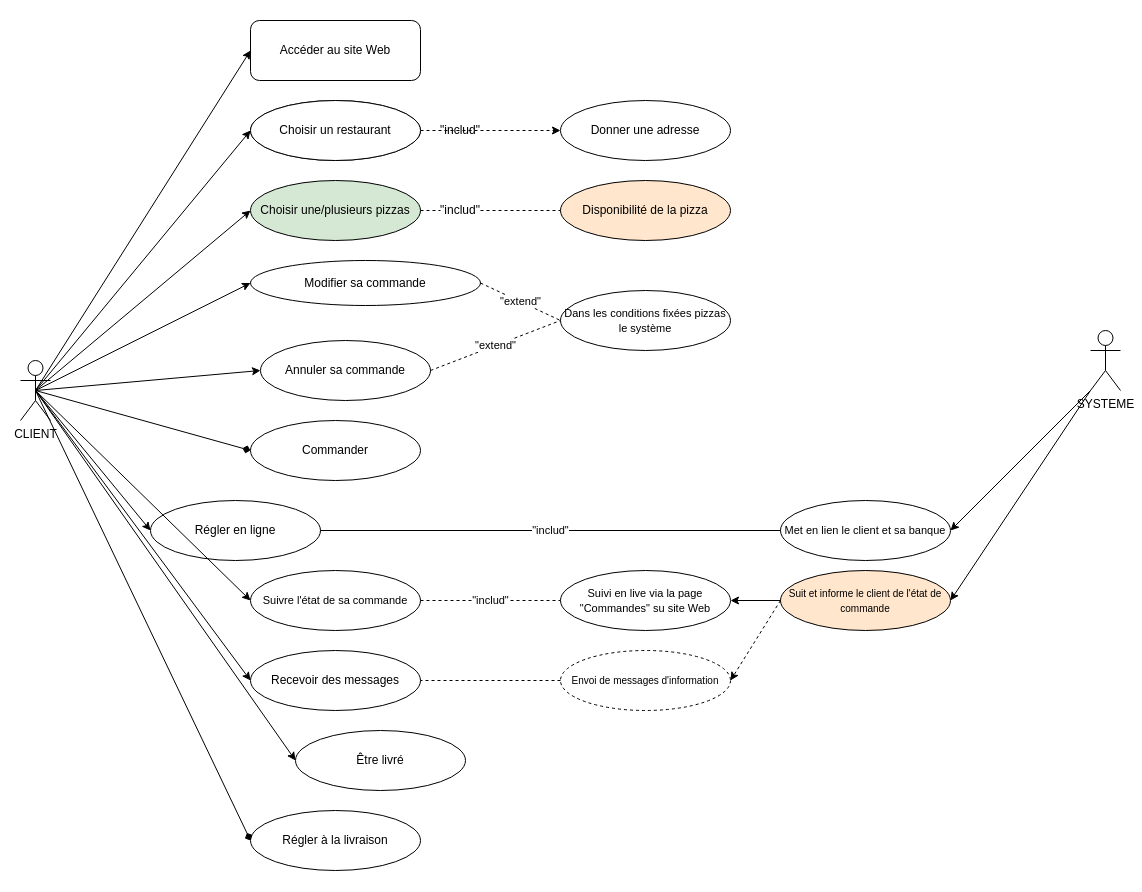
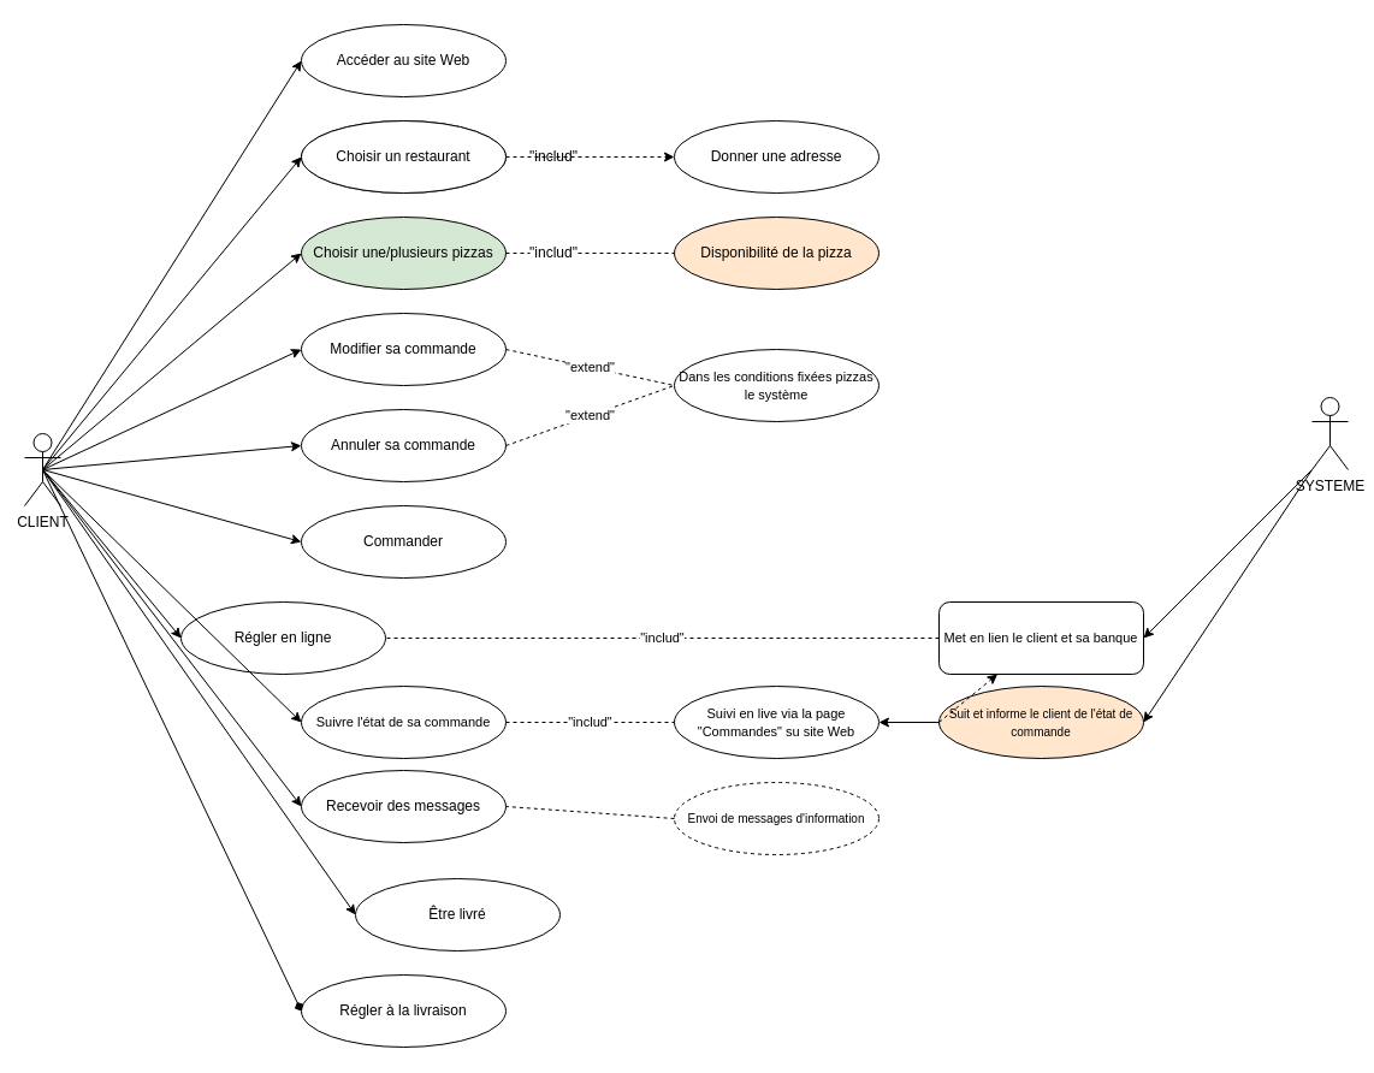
- <mxCell id="4" value="Accéder au site Web" style="whiteSpace=wrap;html=1;rounded=1;" vertex="1" parent="1"><mxGeometry x="250" y="20" width="170" height="60" as="geometry" /></mxCell>
+ <mxCell id="4" value="Accéder au site Web" style="ellipse;whiteSpace=wrap;html=1;" vertex="1" parent="1"><mxGeometry x="250" y="20" width="170" height="60" as="geometry" /></mxCell>
- <mxCell id="7" value="Modifier sa commande" style="ellipse;whiteSpace=wrap;html=1;" vertex="1" parent="1"><mxGeometry x="250" y="260" width="230" height="45" as="geometry" /></mxCell>
+ <mxCell id="7" value="Modifier sa commande" style="ellipse;whiteSpace=wrap;html=1;" vertex="1" parent="1"><mxGeometry x="250" y="260" width="170" height="60" as="geometry" /></mxCell>
- <mxCell id="8" value="Annuler sa commande" style="ellipse;whiteSpace=wrap;html=1;" vertex="1" parent="1"><mxGeometry x="260" y="340" width="170" height="60" as="geometry" /></mxCell>
+ <mxCell id="8" value="Annuler sa commande" style="ellipse;whiteSpace=wrap;html=1;" vertex="1" parent="1"><mxGeometry x="250" y="340" width="170" height="60" as="geometry" /></mxCell>
- <mxCell id="20" value="" style="endArrow=diamond;html=1;entryX=0;entryY=0.5;entryDx=0;entryDy=0;exitX=0.5;exitY=0.5;exitDx=0;exitDy=0;exitPerimeter=0;" edge="1" parent="1" source="3" target="9"><mxGeometry width="50" height="50" relative="1" as="geometry"><mxPoint x="370" y="520" as="sourcePoint" /><mxPoint x="420" y="470" as="targetPoint" /></mxGeometry></mxCell>
+ <mxCell id="20" value="" style="endArrow=classic;html=1;entryX=0;entryY=0.5;entryDx=0;entryDy=0;exitX=0.5;exitY=0.5;exitDx=0;exitDy=0;exitPerimeter=0;" edge="1" parent="1" source="3" target="9"><mxGeometry width="50" height="50" relative="1" as="geometry"><mxPoint x="370" y="520" as="sourcePoint" /><mxPoint x="420" y="470" as="targetPoint" /></mxGeometry></mxCell>
- <mxCell id="39" value="&quot;includ&quot;" style="endArrow=none;html=1;dashed=0;entryX=1;entryY=0.5;entryDx=0;entryDy=0;exitX=0;exitY=0.5;exitDx=0;exitDy=0;" edge="1" parent="1" source="37" target="10"><mxGeometry width="50" height="50" relative="1" as="geometry"><mxPoint x="570" y="450" as="sourcePoint" /><mxPoint x="680" y="370" as="targetPoint" /></mxGeometry></mxCell>
+ <mxCell id="39" value="&quot;includ&quot;" style="endArrow=none;html=1;dashed=1;entryX=1;entryY=0.5;entryDx=0;entryDy=0;exitX=0;exitY=0.5;exitDx=0;exitDy=0;" edge="1" parent="1" source="37" target="10"><mxGeometry width="50" height="50" relative="1" as="geometry"><mxPoint x="570" y="450" as="sourcePoint" /><mxPoint x="680" y="370" as="targetPoint" /></mxGeometry></mxCell>
- <mxCell id="37" value="&lt;font style=&quot;font-size: 11px&quot;&gt;Met en lien le client et sa banque&lt;/font&gt;" style="ellipse;whiteSpace=wrap;html=1;" vertex="1" parent="1"><mxGeometry x="780" y="500" width="170" height="60" as="geometry" /></mxCell>
+ <mxCell id="37" value="&lt;font style=&quot;font-size: 11px&quot;&gt;Met en lien le client et sa banque&lt;/font&gt;" style="whiteSpace=wrap;html=1;rounded=1;" vertex="1" parent="1"><mxGeometry x="780" y="500" width="170" height="60" as="geometry" /></mxCell>
- <mxCell id="43" value="" style="endArrow=classic;html=1;dashed=1;entryX=1;entryY=0.5;entryDx=0;entryDy=0;exitX=0;exitY=0.5;exitDx=0;exitDy=0;" edge="1" parent="1" source="40" target="41"><mxGeometry width="50" height="50" relative="1" as="geometry"><mxPoint x="630" y="700" as="sourcePoint" /><mxPoint x="680" y="650" as="targetPoint" /></mxGeometry></mxCell>
+ <mxCell id="43" value="" style="endArrow=classic;html=1;dashed=1;exitX=0;exitY=0.5;exitDx=0;exitDy=0;" edge="1" parent="1" source="40" target="37"><mxGeometry width="50" height="50" relative="1" as="geometry"><mxPoint x="630" y="700" as="sourcePoint" /><mxPoint x="680" y="650" as="targetPoint" /></mxGeometry></mxCell>
- <mxCell id="12" value="Recevoir des messages" style="ellipse;whiteSpace=wrap;html=1;" vertex="1" parent="1"><mxGeometry x="250" y="650" width="170" height="60" as="geometry" /></mxCell>
+ <mxCell id="12" value="Recevoir des messages" style="ellipse;whiteSpace=wrap;html=1;" vertex="1" parent="1"><mxGeometry x="250" y="640" width="170" height="60" as="geometry" /></mxCell>
